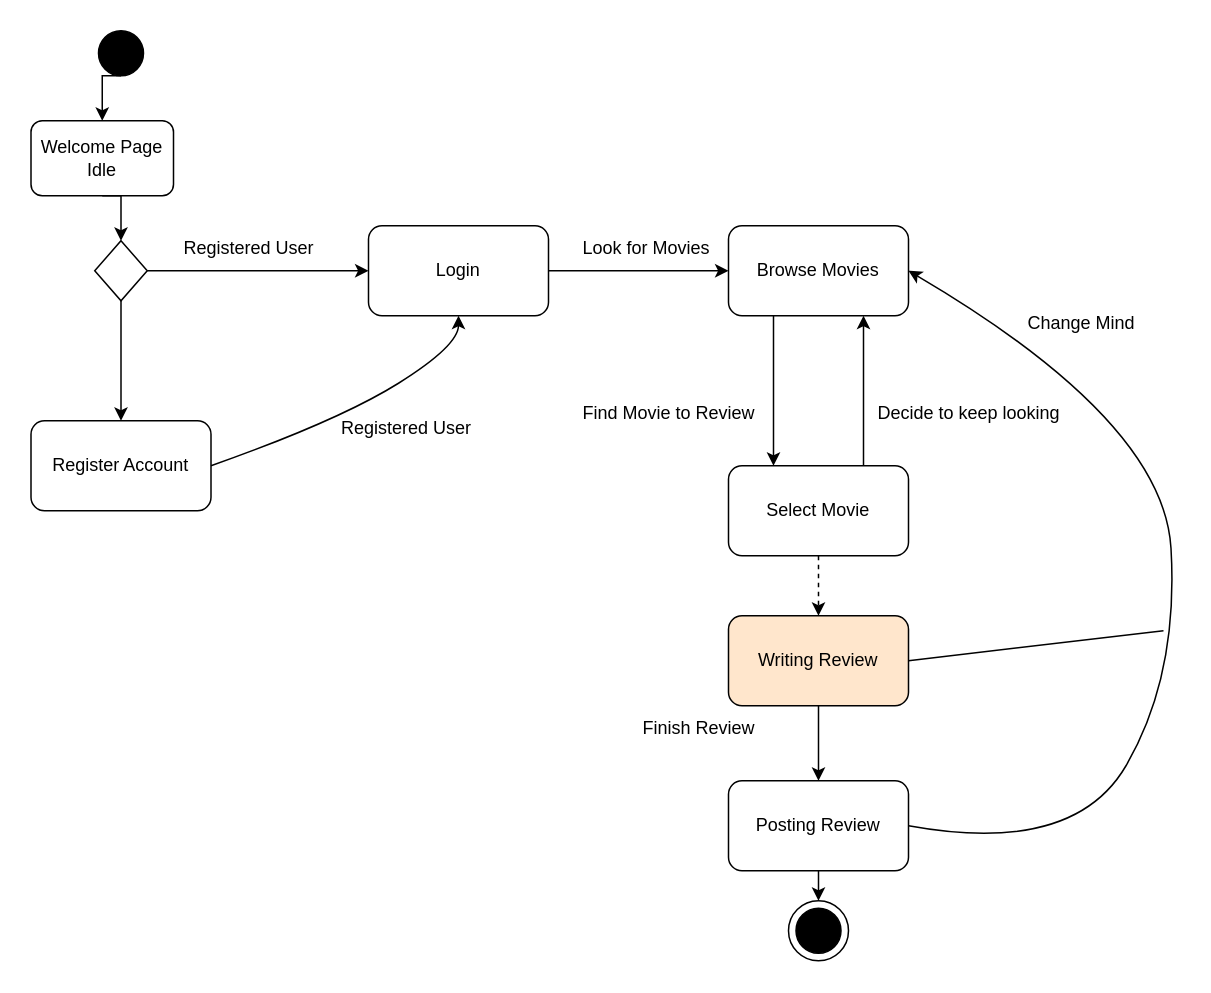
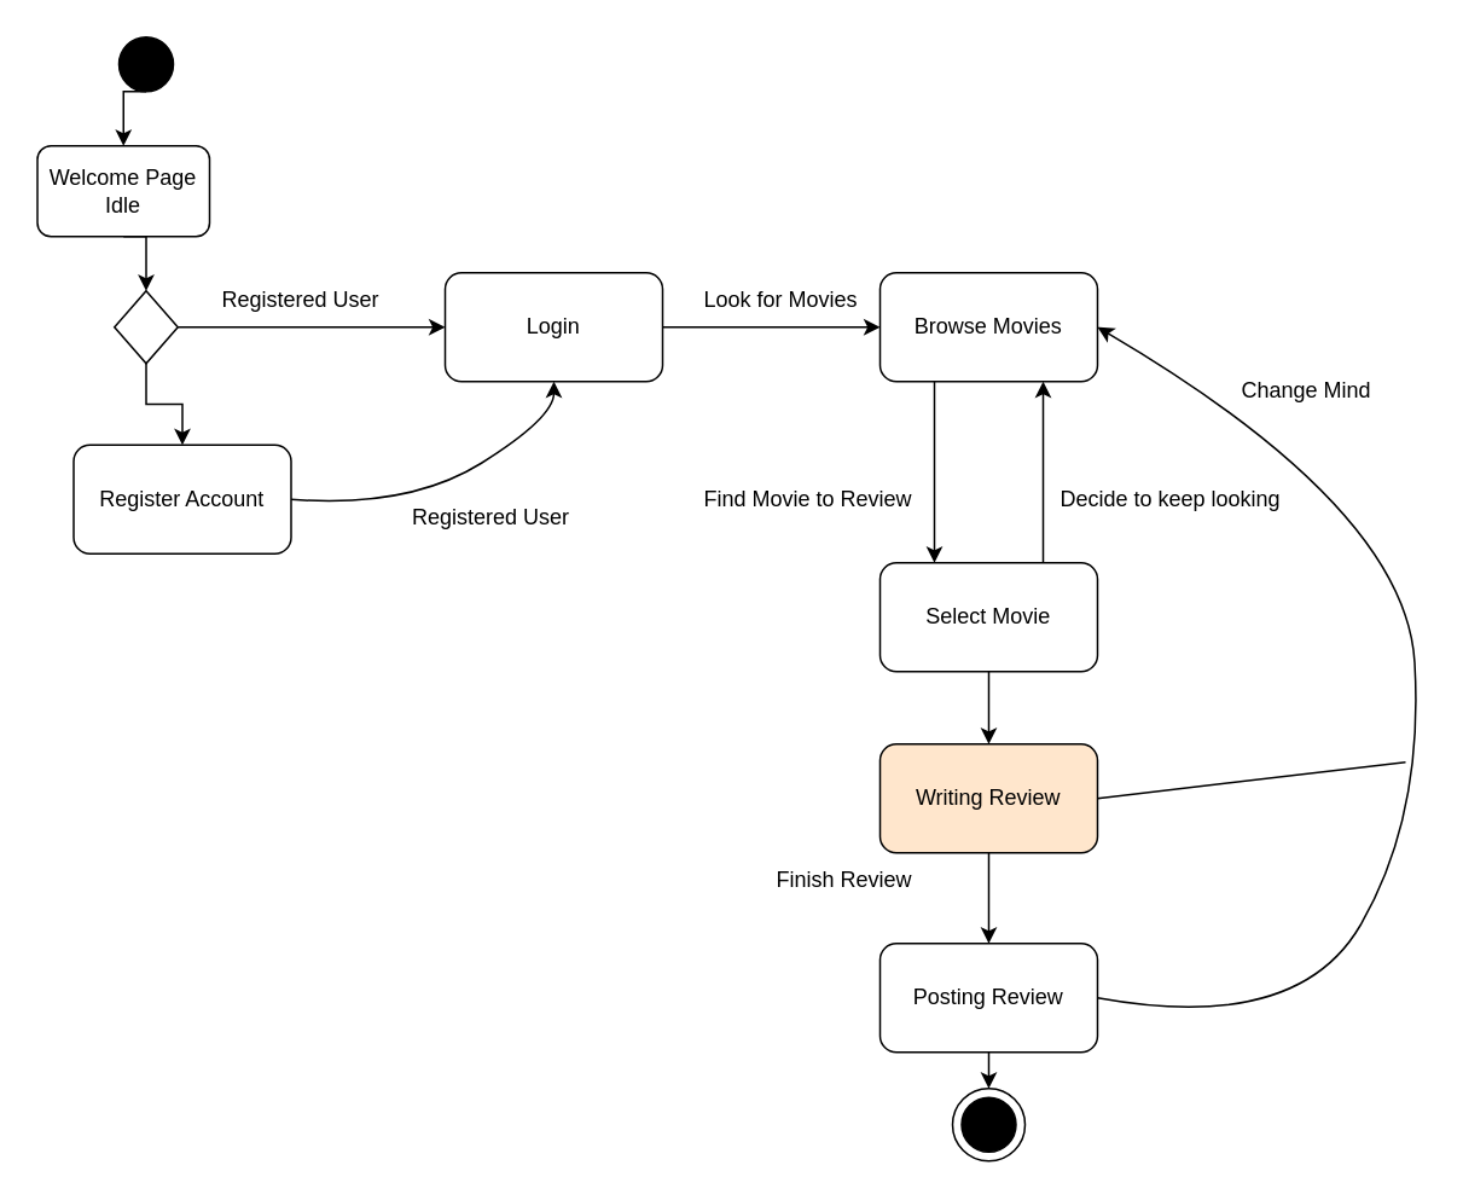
- <mxCell id="9" value="Register Account" style="rounded=1;whiteSpace=wrap;html=1;" vertex="1" parent="1"><mxGeometry x="20" y="280" width="120" height="60" as="geometry" /></mxCell>
+ <mxCell id="9" value="Register Account" style="rounded=1;whiteSpace=wrap;html=1;" vertex="1" parent="1"><mxGeometry x="40" y="245" width="120" height="60" as="geometry" /></mxCell>
- <mxCell id="19" style="edgeStyle=orthogonalEdgeStyle;rounded=0;orthogonalLoop=1;jettySize=auto;html=1;exitX=0.5;exitY=1;exitDx=0;exitDy=0;entryX=0.5;entryY=0;entryDx=0;entryDy=0;dashed=1;" edge="1" parent="1" source="20" target="30"><mxGeometry relative="1" as="geometry" /></mxCell>
+ <mxCell id="19" style="edgeStyle=orthogonalEdgeStyle;rounded=0;orthogonalLoop=1;jettySize=auto;html=1;exitX=0.5;exitY=1;exitDx=0;exitDy=0;entryX=0.5;entryY=0;entryDx=0;entryDy=0;" edge="1" parent="1" source="20" target="30"><mxGeometry relative="1" as="geometry" /></mxCell>
